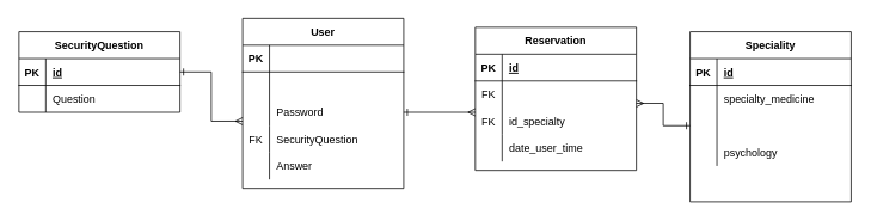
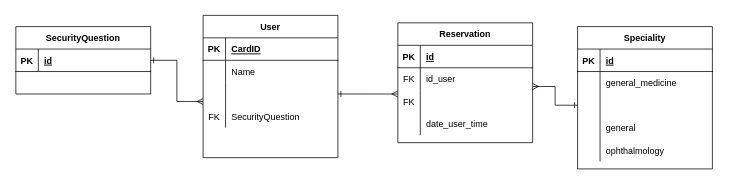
+ <mxCell id="5" value="CardID" style="shape=partialRectangle;connectable=0;fillColor=none;top=0;left=0;bottom=0;right=0;align=left;spacingLeft=6;fontStyle=5;overflow=hidden;" vertex="1" parent="3"><mxGeometry x="30" width="150" height="30" as="geometry" /></mxCell>
+ <mxCell id="8" value="Name" style="shape=partialRectangle;connectable=0;fillColor=none;top=0;left=0;bottom=0;right=0;align=left;spacingLeft=6;overflow=hidden;" vertex="1" parent="6"><mxGeometry x="30" width="150" height="30" as="geometry" /></mxCell>
+ <mxCell id="31" value="id_user" style="shape=partialRectangle;connectable=0;fillColor=none;top=0;left=0;bottom=0;right=0;align=left;spacingLeft=6;overflow=hidden;" vertex="1" parent="29"><mxGeometry x="30" width="150" height="30" as="geometry" /></mxCell>
- <mxCell id="24" value="Question" style="shape=partialRectangle;connectable=0;fillColor=none;top=0;left=0;bottom=0;right=0;align=left;spacingLeft=6;overflow=hidden;" vertex="1" parent="22"><mxGeometry x="30" width="150" height="30" as="geometry" /></mxCell>
- <mxCell id="44" value="specialty_medicine" style="shape=partialRectangle;connectable=0;fillColor=none;top=0;left=0;bottom=0;right=0;align=left;spacingLeft=6;overflow=hidden;" vertex="1" parent="42"><mxGeometry x="30" width="150" height="30" as="geometry" /></mxCell>
+ <mxCell id="44" value="general_medicine" style="shape=partialRectangle;connectable=0;fillColor=none;top=0;left=0;bottom=0;right=0;align=left;spacingLeft=6;overflow=hidden;" vertex="1" parent="42"><mxGeometry x="30" width="150" height="30" as="geometry" /></mxCell>
- <mxCell id="11" value="Password" style="shape=partialRectangle;connectable=0;fillColor=none;top=0;left=0;bottom=0;right=0;align=left;spacingLeft=6;overflow=hidden;" vertex="1" parent="9"><mxGeometry x="30" width="150" height="30" as="geometry" /></mxCell>
- <mxCell id="34" value="id_specialty" style="shape=partialRectangle;connectable=0;fillColor=none;top=0;left=0;bottom=0;right=0;align=left;spacingLeft=6;overflow=hidden;" vertex="1" parent="32"><mxGeometry x="30" width="150" height="30" as="geometry" /></mxCell>
- <mxCell id="49" value="psychology" style="shape=partialRectangle;connectable=0;fillColor=none;top=0;left=0;bottom=0;right=0;align=left;spacingLeft=6;overflow=hidden;" vertex="1" parent="47"><mxGeometry x="30" width="150" height="30" as="geometry" /></mxCell>
+ <mxCell id="49" value="general" style="shape=partialRectangle;connectable=0;fillColor=none;top=0;left=0;bottom=0;right=0;align=left;spacingLeft=6;overflow=hidden;" vertex="1" parent="47"><mxGeometry x="30" width="150" height="30" as="geometry" /></mxCell>
- <mxCell id="17" value="Answer" style="shape=partialRectangle;connectable=0;fillColor=none;top=0;left=0;bottom=0;right=0;align=left;spacingLeft=6;overflow=hidden;" vertex="1" parent="15"><mxGeometry x="30" width="150" height="30" as="geometry" /></mxCell>
+ <mxCell id="52" value="ophthalmology" style="shape=partialRectangle;connectable=0;fillColor=none;top=0;left=0;bottom=0;right=0;align=left;spacingLeft=6;overflow=hidden;" vertex="1" parent="50"><mxGeometry x="30" width="150" height="30" as="geometry" /></mxCell>
